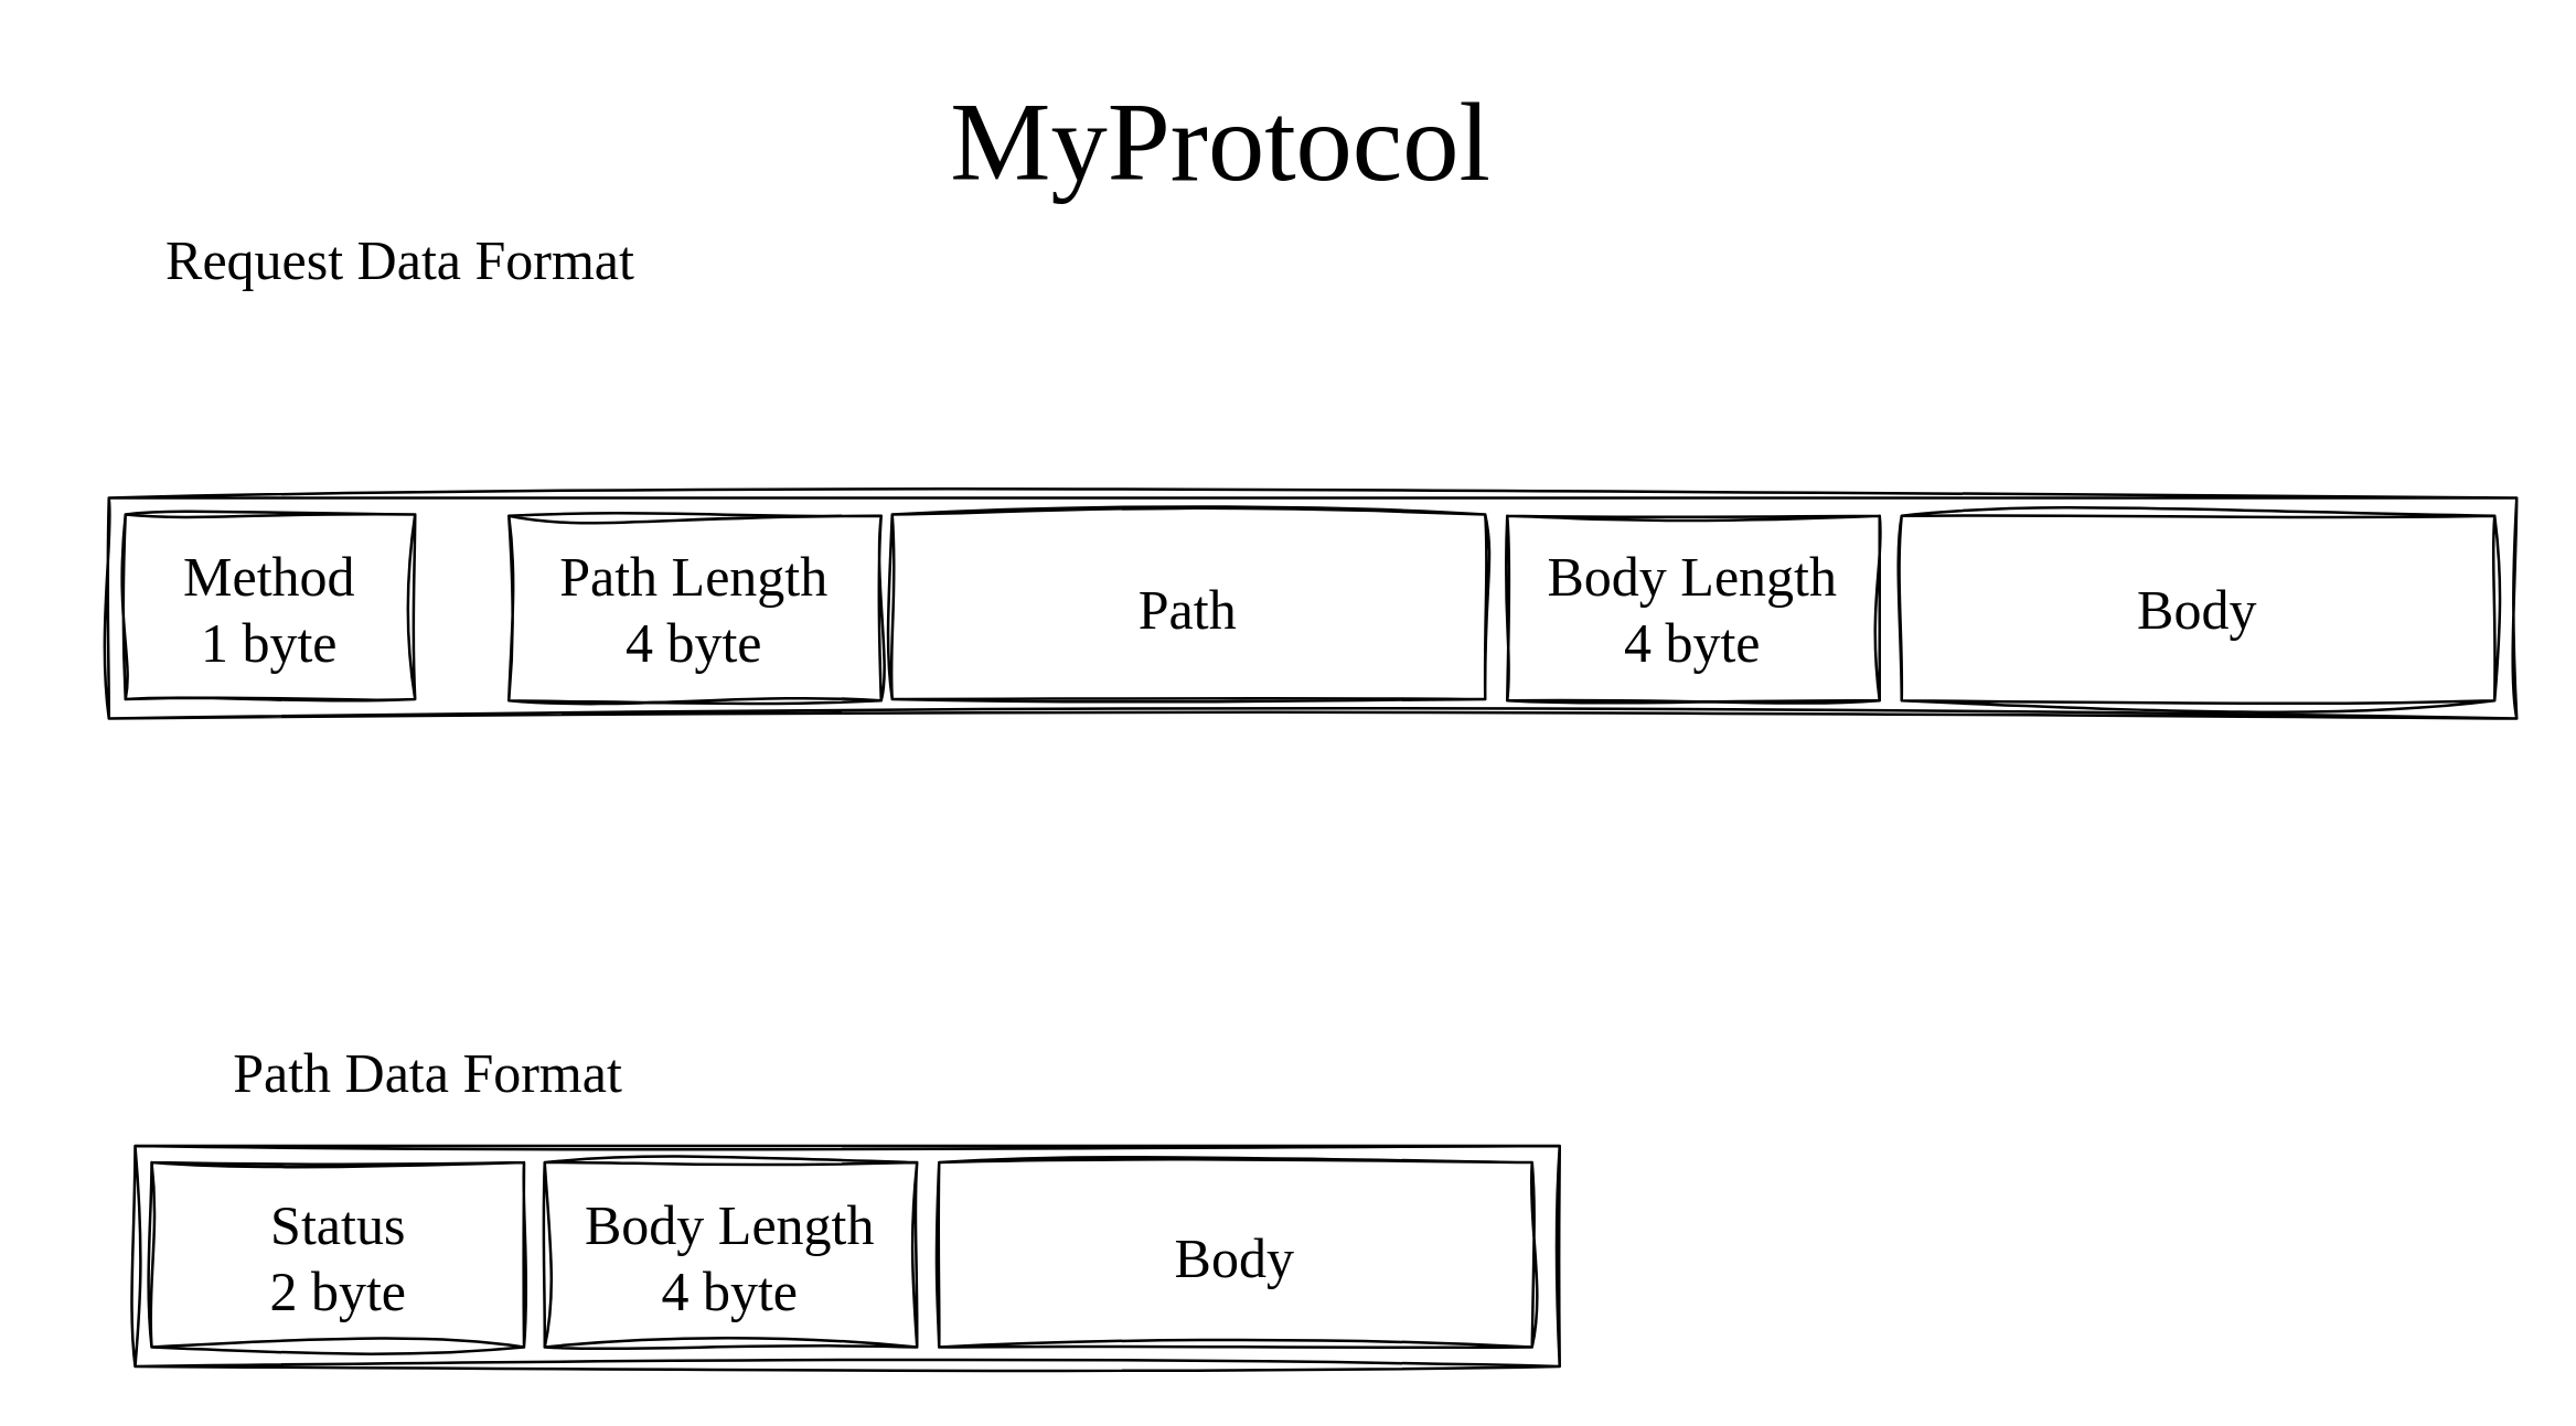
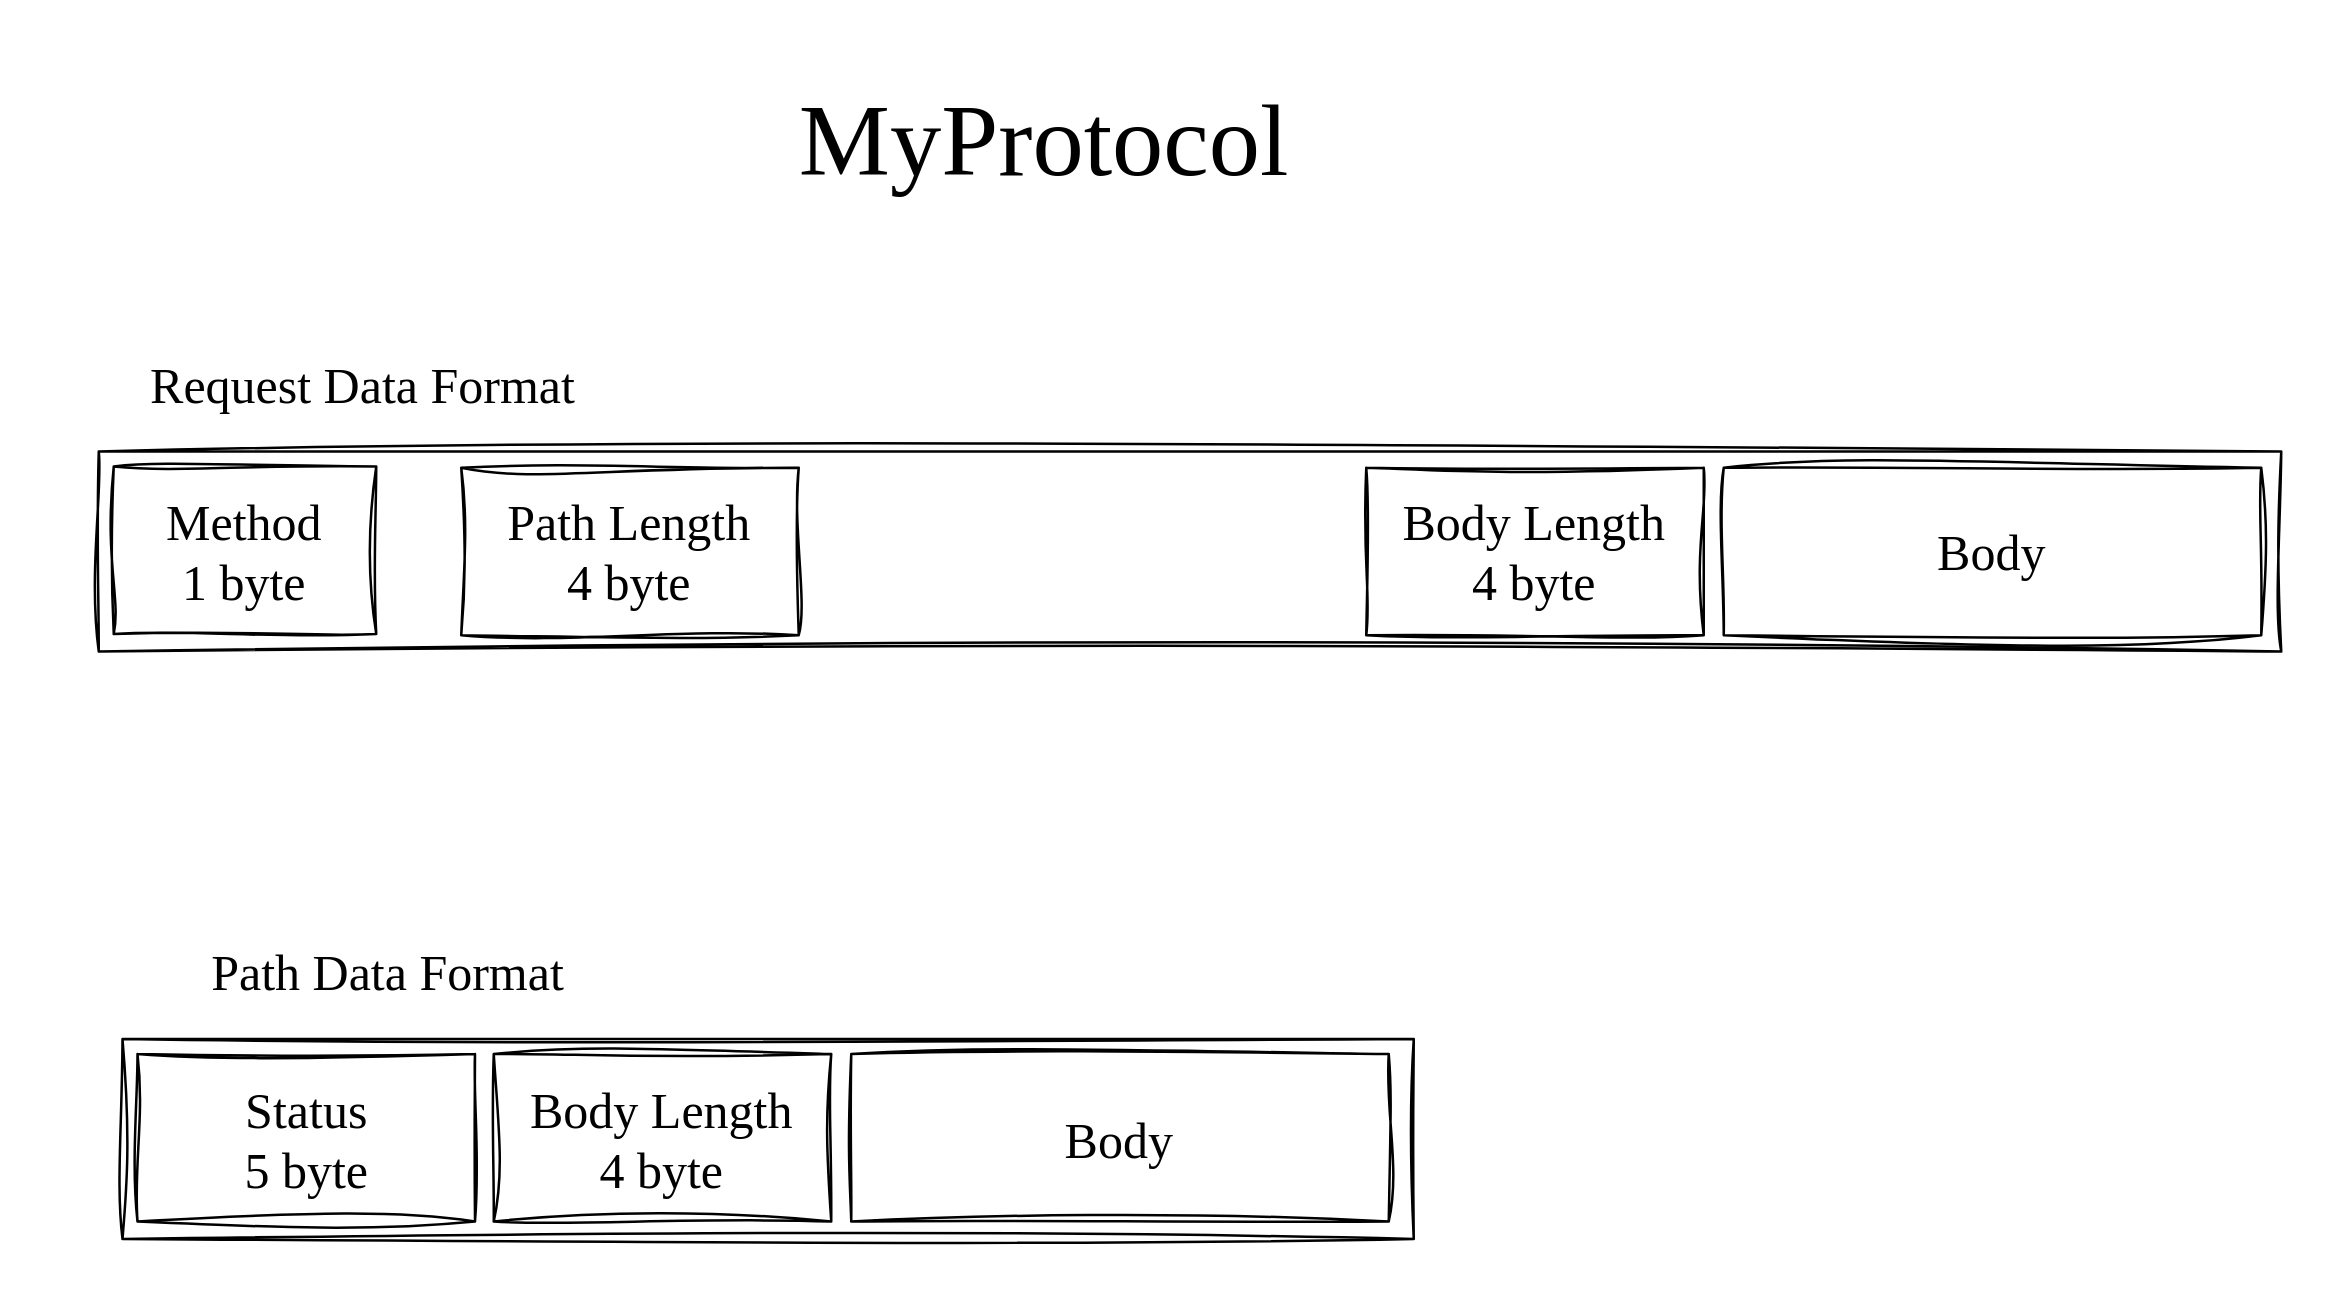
- <mxCell id="4" value="MyProtocol" style="text;html=1;align=center;verticalAlign=middle;resizable=0;points=[];autosize=1;strokeColor=none;fillColor=none;fontSize=41;fontFamily=Architects Daughter;fontSource=https%3A%2F%2Ffonts.googleapis.com%2Fcss%3Ffamily%3DArchitects%2BDaughter;fontColor=light-dark(#000000,#00FF80);" vertex="1" parent="1"><mxGeometry x="321" y="20" width="241" height="61" as="geometry" /></mxCell>
+ <mxCell id="4" value="MyProtocol" style="text;html=1;align=center;verticalAlign=middle;resizable=0;points=[];autosize=1;strokeColor=none;fillColor=none;fontSize=41;fontFamily=Architects Daughter;fontSource=https%3A%2F%2Ffonts.googleapis.com%2Fcss%3Ffamily%3DArchitects%2BDaughter;fontColor=light-dark(#000000,#00FF80);" vertex="1" parent="1"><mxGeometry x="296" y="25" width="241" height="61" as="geometry" /></mxCell>
- <mxCell id="3" value="Request Data Format" style="text;strokeColor=none;fillColor=none;html=1;align=center;verticalAlign=middle;whiteSpace=wrap;rounded=0;fontSize=20;fontFamily=Architects Daughter;fontSource=https%3A%2F%2Ffonts.googleapis.com%2Fcss%3Ffamily%3DArchitects%2BDaughter;fontColor=default;" vertex="1" parent="1"><mxGeometry x="20" y="78" width="250" height="30" as="geometry" /></mxCell>
+ <mxCell id="3" value="Request Data Format" style="text;strokeColor=none;fillColor=none;html=1;align=center;verticalAlign=middle;whiteSpace=wrap;rounded=0;fontSize=20;fontFamily=Architects Daughter;fontSource=https%3A%2F%2Ffonts.googleapis.com%2Fcss%3Ffamily%3DArchitects%2BDaughter;fontColor=default;" vertex="1" parent="1"><mxGeometry x="20" y="138" width="250" height="30" as="geometry" /></mxCell>
- <mxCell id="7" value="&lt;div&gt;Path&lt;/div&gt;" style="rounded=0;whiteSpace=wrap;html=1;sketch=1;jiggle=2;curveFitting=1;strokeColor=default;align=center;verticalAlign=middle;fontFamily=Architects Daughter;fontSource=https%3A%2F%2Ffonts.googleapis.com%2Fcss%3Ffamily%3DArchitects%2BDaughter;fontSize=20;fontColor=default;fillColor=none;" vertex="1" parent="1"><mxGeometry x="323" y="186" width="215" height="67" as="geometry" /></mxCell>
- <mxCell id="12" value="&lt;div&gt;Status&lt;/div&gt;&lt;div&gt;2 byte&lt;/div&gt;" style="rounded=0;whiteSpace=wrap;html=1;sketch=1;jiggle=2;curveFitting=1;strokeColor=default;align=center;verticalAlign=middle;fontFamily=Architects Daughter;fontSource=https%3A%2F%2Ffonts.googleapis.com%2Fcss%3Ffamily%3DArchitects%2BDaughter;fontSize=20;fontColor=default;fillColor=none;" vertex="1" parent="1"><mxGeometry x="54.5" y="421" width="135" height="67" as="geometry" /></mxCell>
+ <mxCell id="12" value="&lt;div&gt;Status&lt;/div&gt;&lt;div&gt;5 byte&lt;/div&gt;" style="rounded=0;whiteSpace=wrap;html=1;sketch=1;jiggle=2;curveFitting=1;strokeColor=default;align=center;verticalAlign=middle;fontFamily=Architects Daughter;fontSource=https%3A%2F%2Ffonts.googleapis.com%2Fcss%3Ffamily%3DArchitects%2BDaughter;fontSize=20;fontColor=default;fillColor=none;" vertex="1" parent="1"><mxGeometry x="54.5" y="421" width="135" height="67" as="geometry" /></mxCell>
